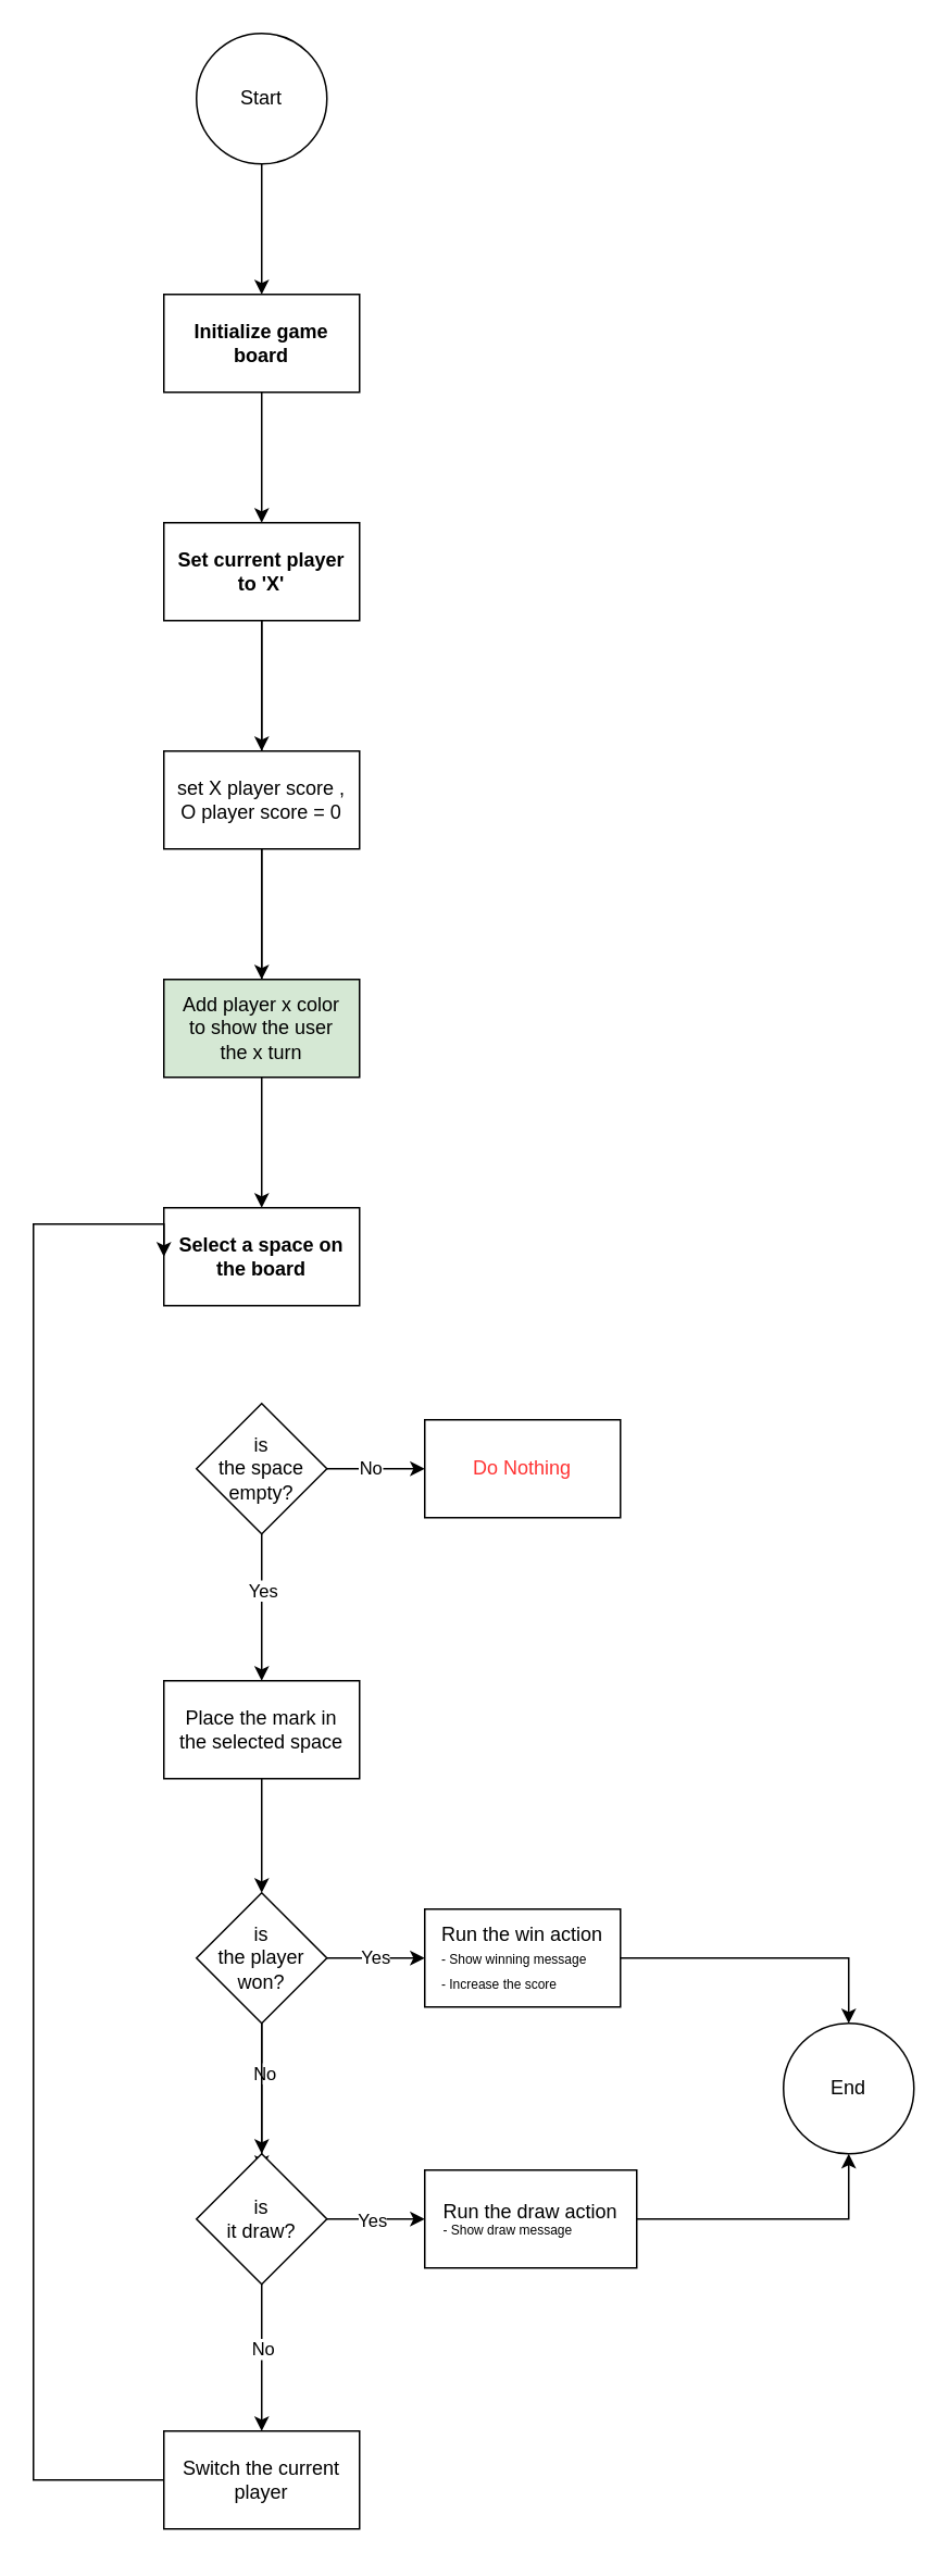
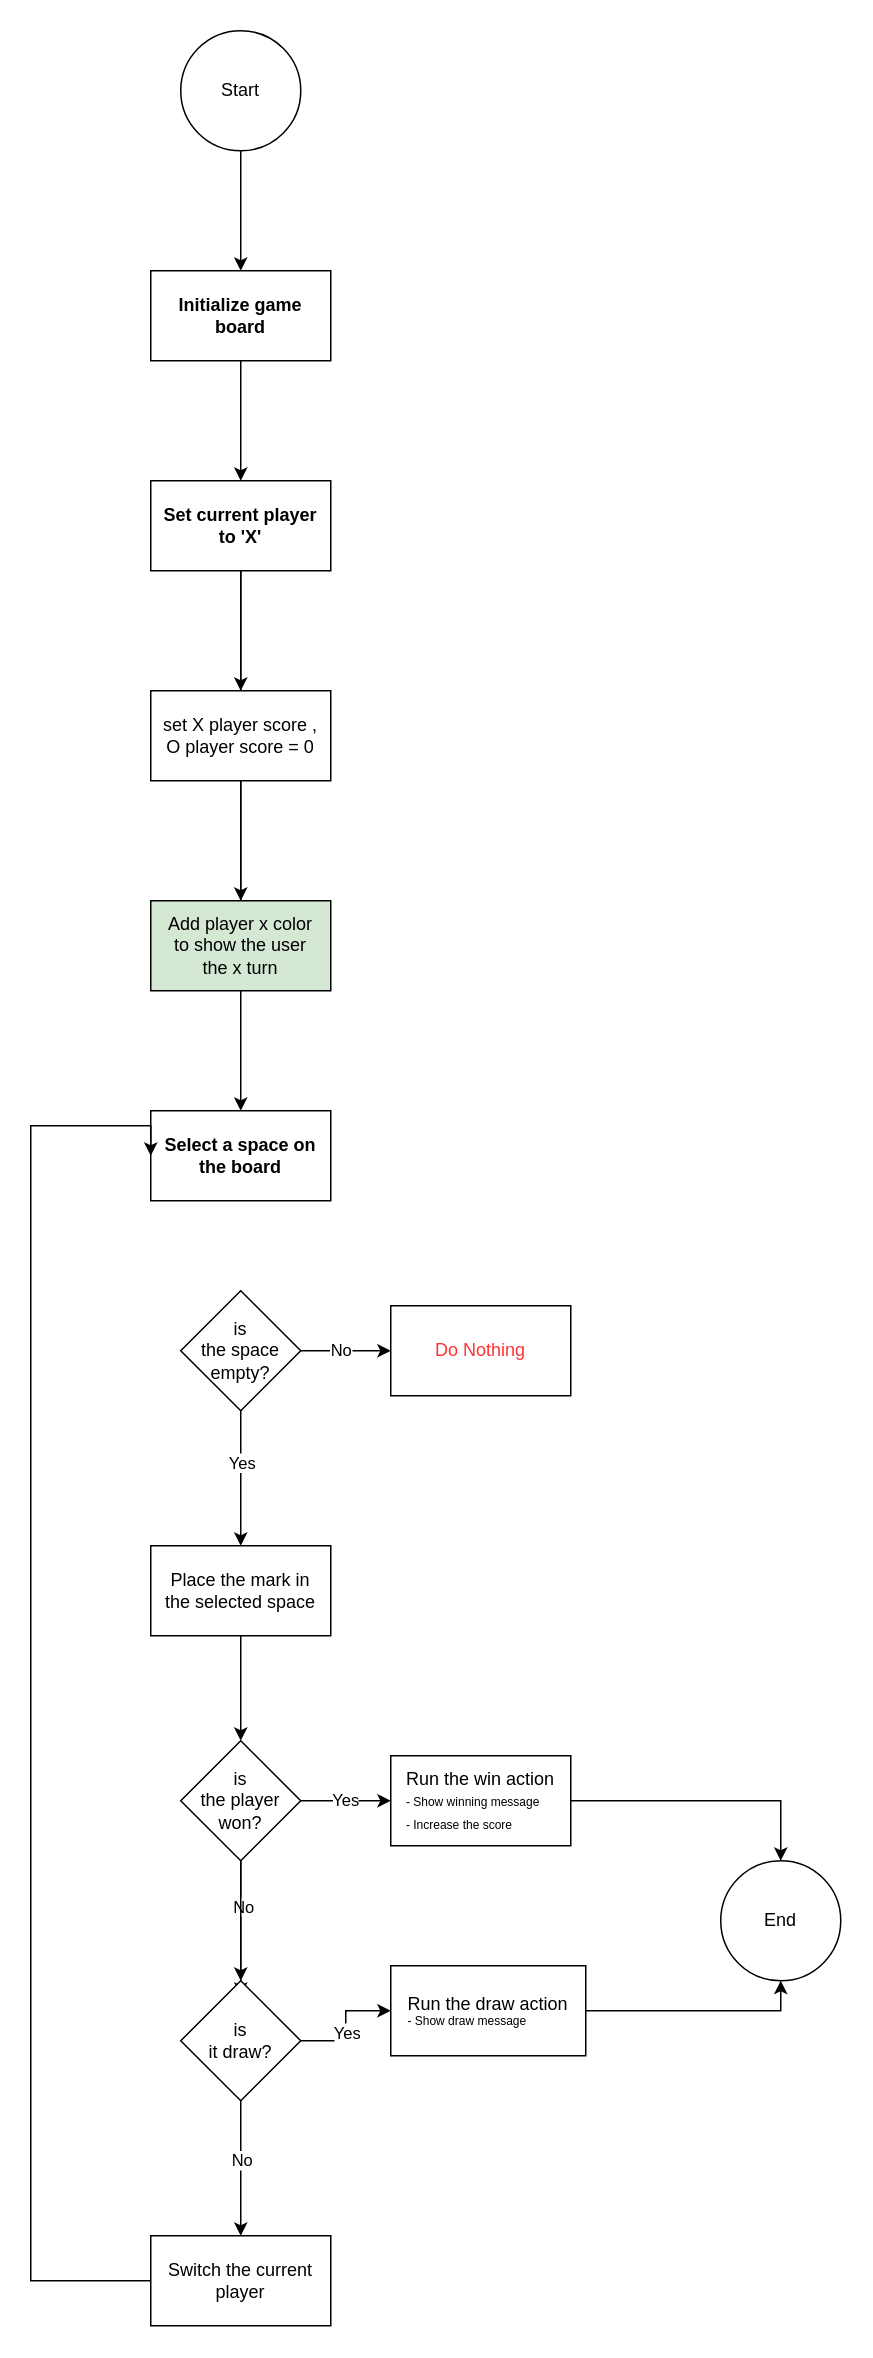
- <mxCell id="31" value="Run the draw action&lt;br style=&quot;border-color: var(--border-color);&quot;&gt;&lt;div style=&quot;border-color: var(--border-color); text-align: left; font-size: 8px;&quot;&gt;&lt;font style=&quot;font-size: 8px;&quot;&gt;- Show draw message&lt;/font&gt;&lt;/div&gt;" style="whiteSpace=wrap;html=1;rounded=0;strokeWidth=1;spacing=8;" parent="1" vertex="1"><mxGeometry x="260" y="1330" width="130" height="60" as="geometry" /></mxCell>
+ <mxCell id="31" value="Run the draw action&lt;br style=&quot;border-color: var(--border-color);&quot;&gt;&lt;div style=&quot;border-color: var(--border-color); text-align: left; font-size: 8px;&quot;&gt;&lt;font style=&quot;font-size: 8px;&quot;&gt;- Show draw message&lt;/font&gt;&lt;/div&gt;" style="whiteSpace=wrap;html=1;rounded=0;strokeWidth=1;spacing=8;" parent="1" vertex="1"><mxGeometry x="260" y="1310" width="130" height="60" as="geometry" /></mxCell>
